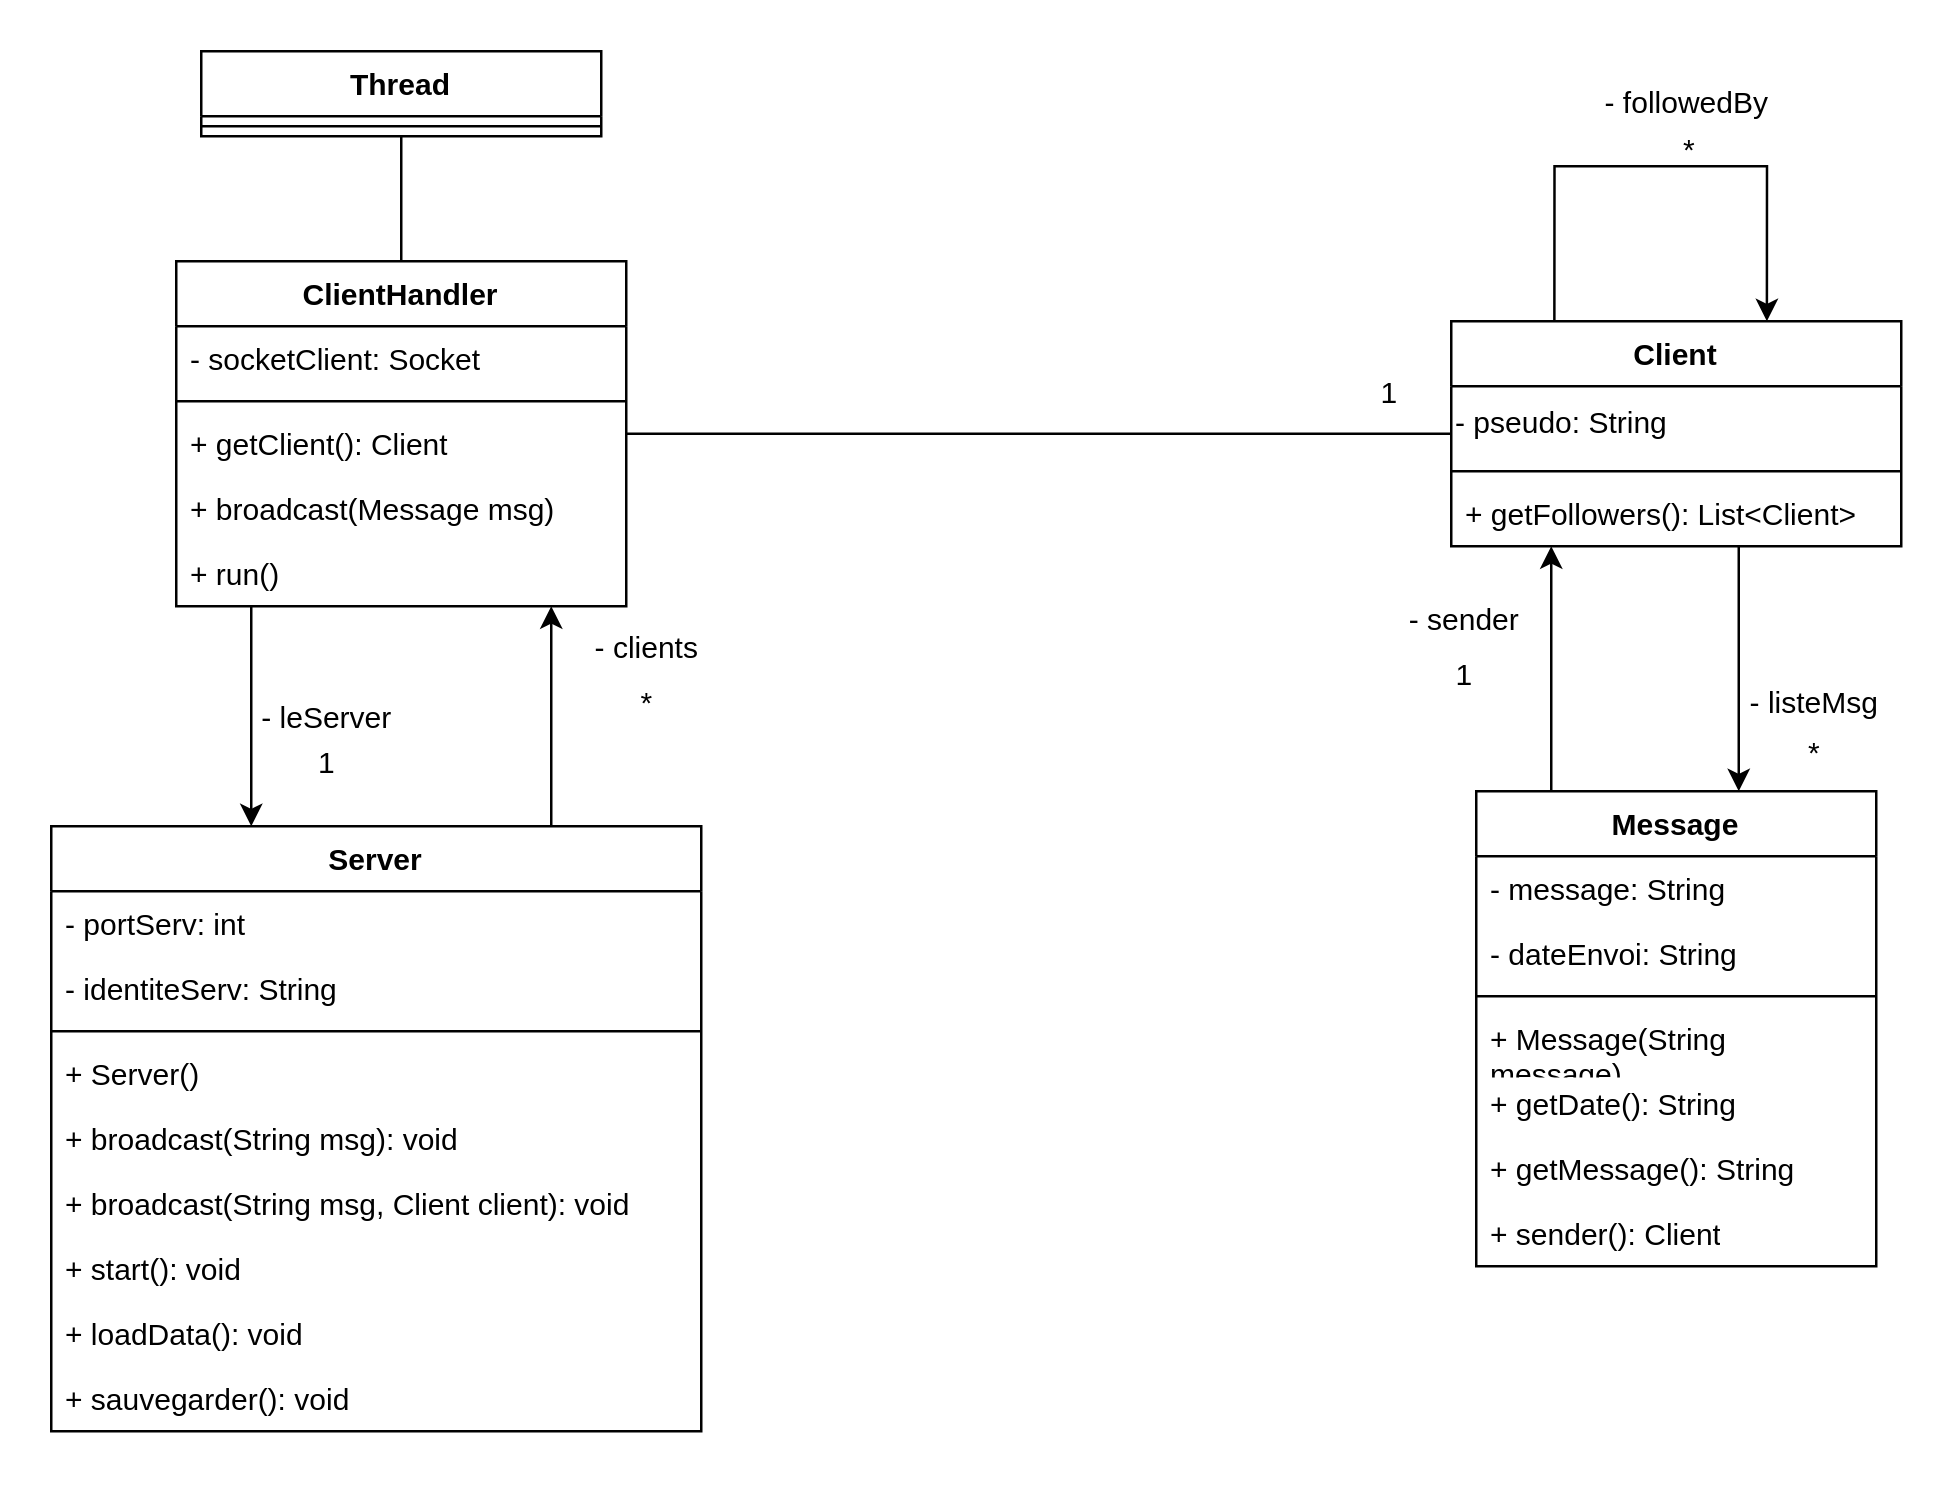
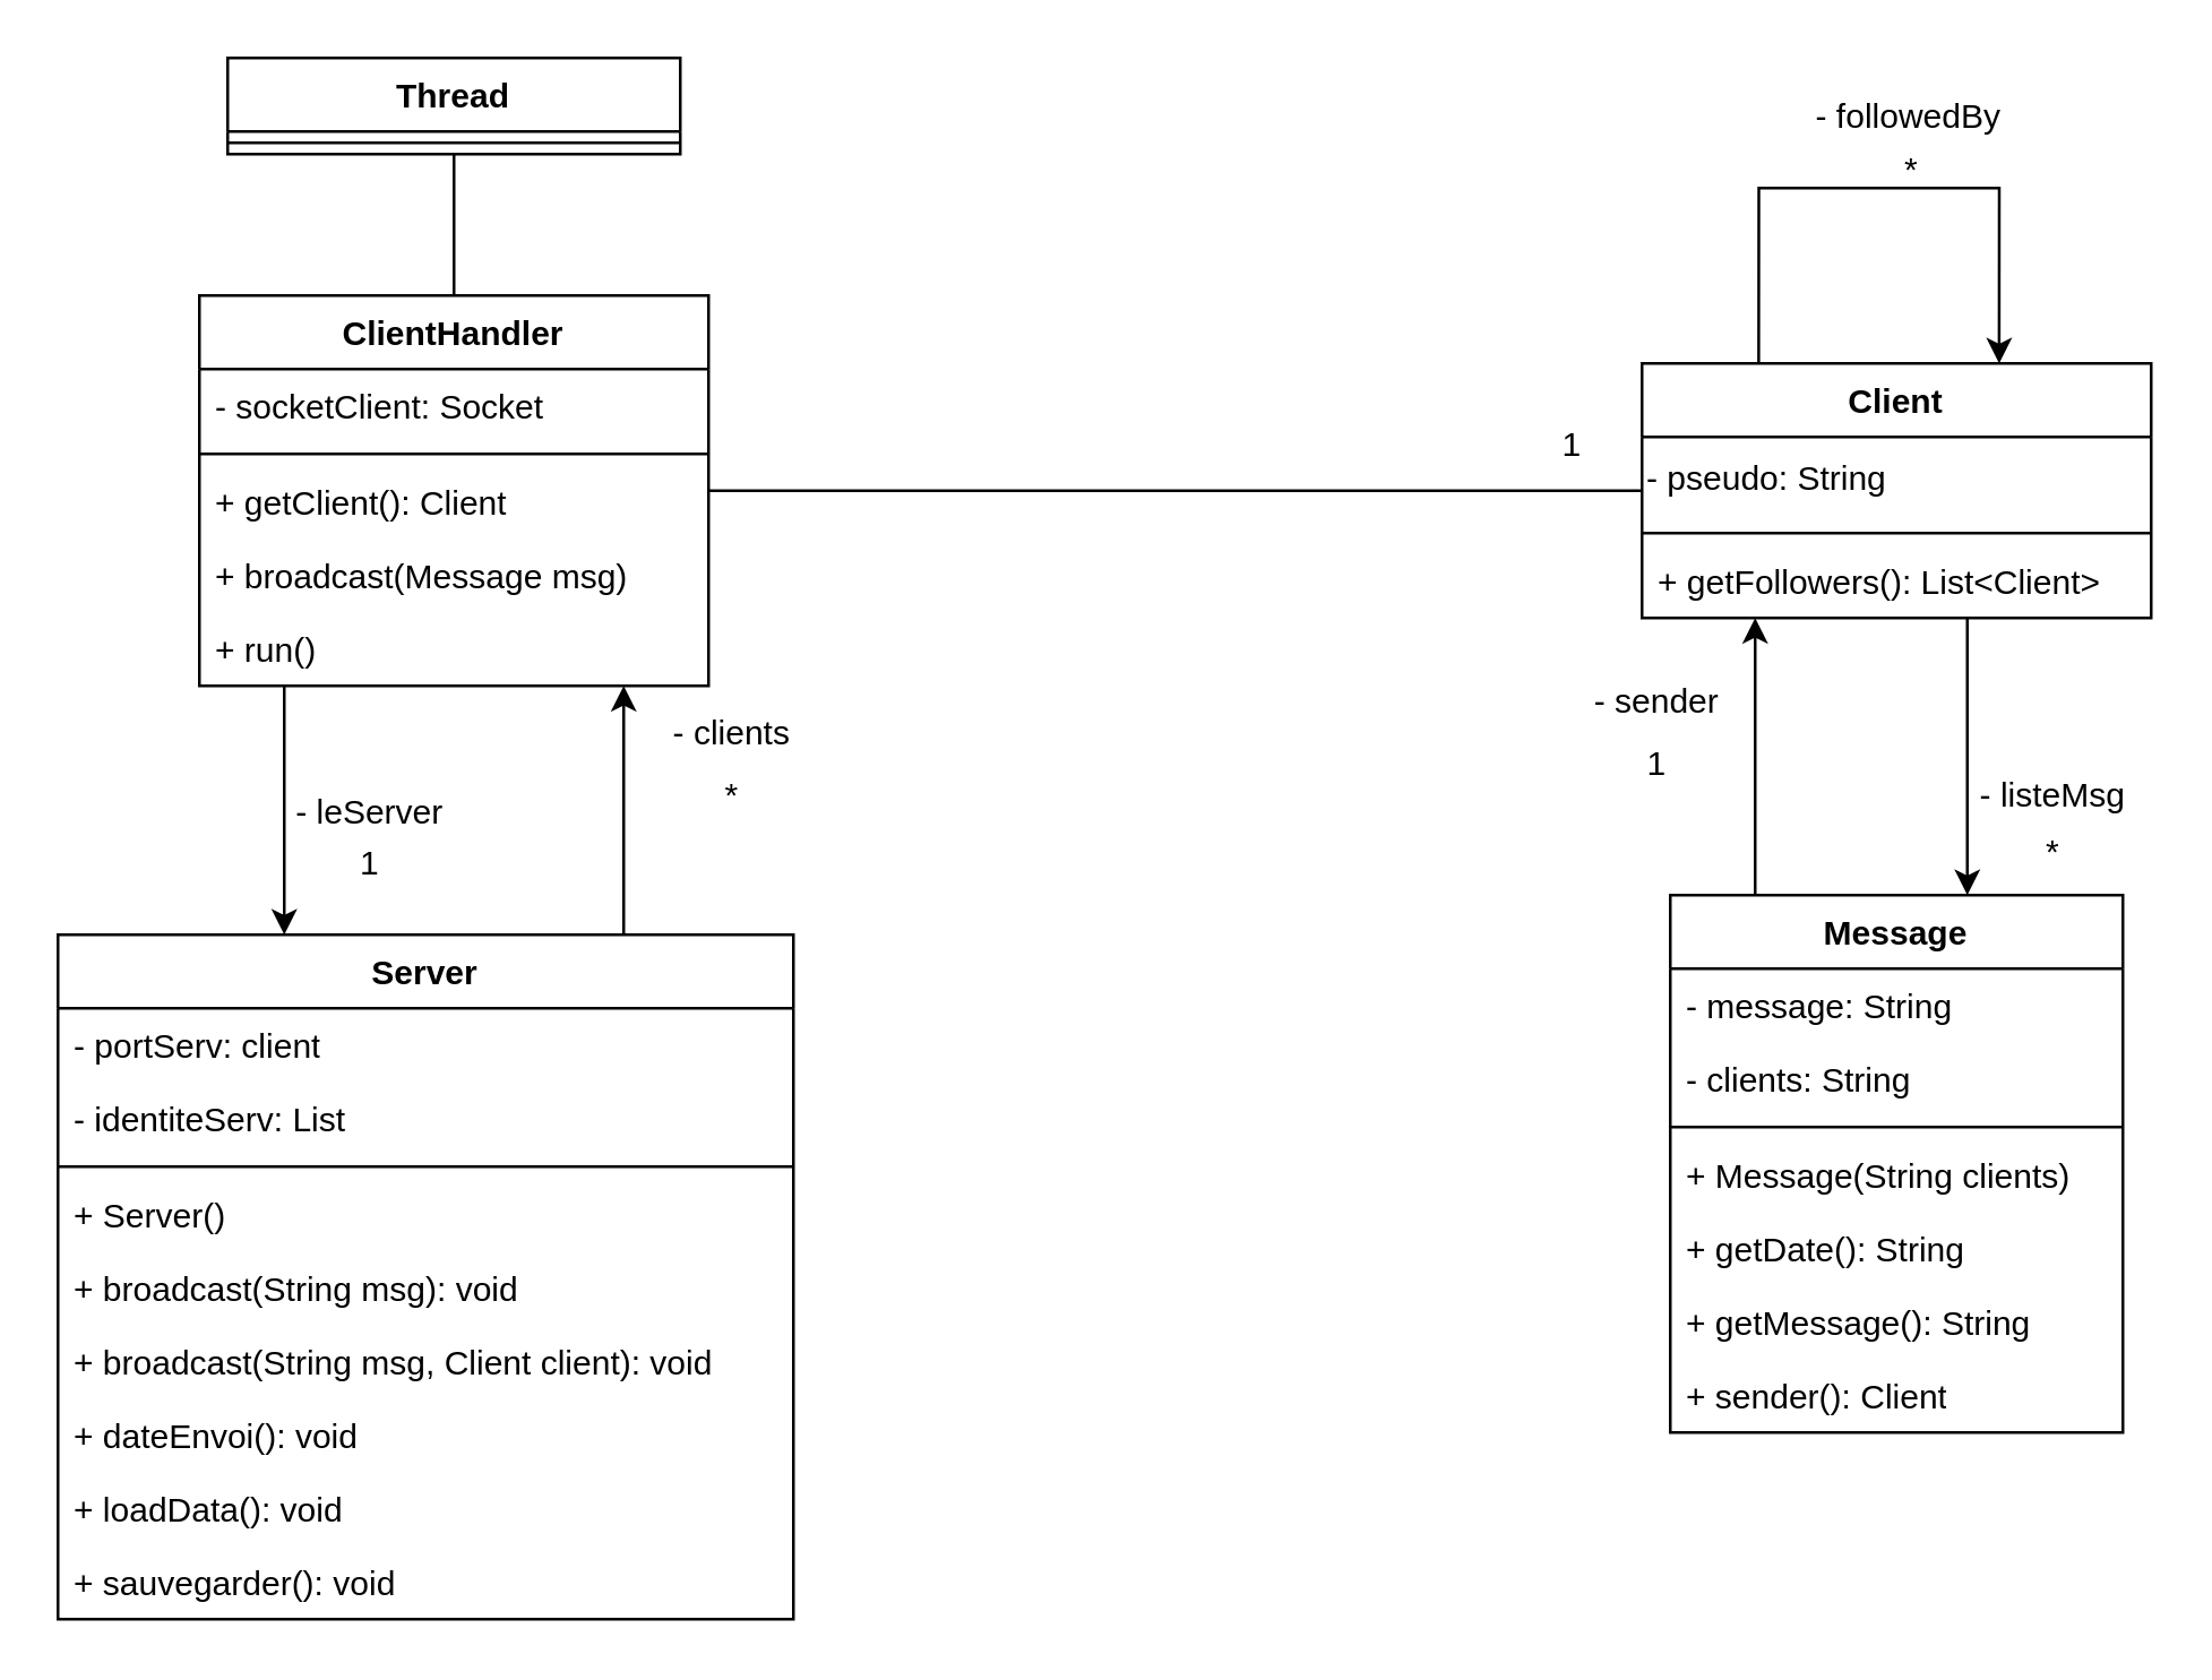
- <mxCell id="4" value="- portServ: int" style="text;strokeColor=none;fillColor=none;align=left;verticalAlign=top;spacingLeft=4;spacingRight=4;overflow=hidden;rotatable=0;points=[[0,0.5],[1,0.5]];portConstraint=eastwest;whiteSpace=wrap;html=1;" parent="3" vertex="1"><mxGeometry y="26" width="260" height="26" as="geometry" /></mxCell>
+ <mxCell id="4" value="- portServ: client" style="text;strokeColor=none;fillColor=none;align=left;verticalAlign=top;spacingLeft=4;spacingRight=4;overflow=hidden;rotatable=0;points=[[0,0.5],[1,0.5]];portConstraint=eastwest;whiteSpace=wrap;html=1;" parent="3" vertex="1"><mxGeometry y="26" width="260" height="26" as="geometry" /></mxCell>
- <mxCell id="23" value="- dateEnvoi: String" style="text;strokeColor=none;fillColor=none;align=left;verticalAlign=top;spacingLeft=4;spacingRight=4;overflow=hidden;rotatable=0;points=[[0,0.5],[1,0.5]];portConstraint=eastwest;whiteSpace=wrap;html=1;" parent="21" vertex="1"><mxGeometry y="52" width="160" height="26" as="geometry" /></mxCell>
+ <mxCell id="23" value="- clients: String" style="text;strokeColor=none;fillColor=none;align=left;verticalAlign=top;spacingLeft=4;spacingRight=4;overflow=hidden;rotatable=0;points=[[0,0.5],[1,0.5]];portConstraint=eastwest;whiteSpace=wrap;html=1;" parent="21" vertex="1"><mxGeometry y="52" width="160" height="26" as="geometry" /></mxCell>
- <mxCell id="5" value="- identiteServ: String" style="text;strokeColor=none;fillColor=none;align=left;verticalAlign=top;spacingLeft=4;spacingRight=4;overflow=hidden;rotatable=0;points=[[0,0.5],[1,0.5]];portConstraint=eastwest;whiteSpace=wrap;html=1;" parent="3" vertex="1"><mxGeometry y="52" width="260" height="26" as="geometry" /></mxCell>
+ <mxCell id="5" value="- identiteServ: List" style="text;strokeColor=none;fillColor=none;align=left;verticalAlign=top;spacingLeft=4;spacingRight=4;overflow=hidden;rotatable=0;points=[[0,0.5],[1,0.5]];portConstraint=eastwest;whiteSpace=wrap;html=1;" parent="3" vertex="1"><mxGeometry y="52" width="260" height="26" as="geometry" /></mxCell>
- <mxCell id="25" value="+ Message(String message)" style="text;strokeColor=none;fillColor=none;align=left;verticalAlign=top;spacingLeft=4;spacingRight=4;overflow=hidden;rotatable=0;points=[[0,0.5],[1,0.5]];portConstraint=eastwest;whiteSpace=wrap;html=1;" parent="21" vertex="1"><mxGeometry y="86" width="160" height="26" as="geometry" /></mxCell>
+ <mxCell id="25" value="+ Message(String clients)" style="text;strokeColor=none;fillColor=none;align=left;verticalAlign=top;spacingLeft=4;spacingRight=4;overflow=hidden;rotatable=0;points=[[0,0.5],[1,0.5]];portConstraint=eastwest;whiteSpace=wrap;html=1;" parent="21" vertex="1"><mxGeometry y="86" width="160" height="26" as="geometry" /></mxCell>
- <mxCell id="10" value="+ start(): void" style="text;strokeColor=none;fillColor=none;align=left;verticalAlign=top;spacingLeft=4;spacingRight=4;overflow=hidden;rotatable=0;points=[[0,0.5],[1,0.5]];portConstraint=eastwest;whiteSpace=wrap;html=1;" parent="3" vertex="1"><mxGeometry y="164" width="260" height="26" as="geometry" /></mxCell>
+ <mxCell id="10" value="+ dateEnvoi(): void" style="text;strokeColor=none;fillColor=none;align=left;verticalAlign=top;spacingLeft=4;spacingRight=4;overflow=hidden;rotatable=0;points=[[0,0.5],[1,0.5]];portConstraint=eastwest;whiteSpace=wrap;html=1;" parent="3" vertex="1"><mxGeometry y="164" width="260" height="26" as="geometry" /></mxCell>
